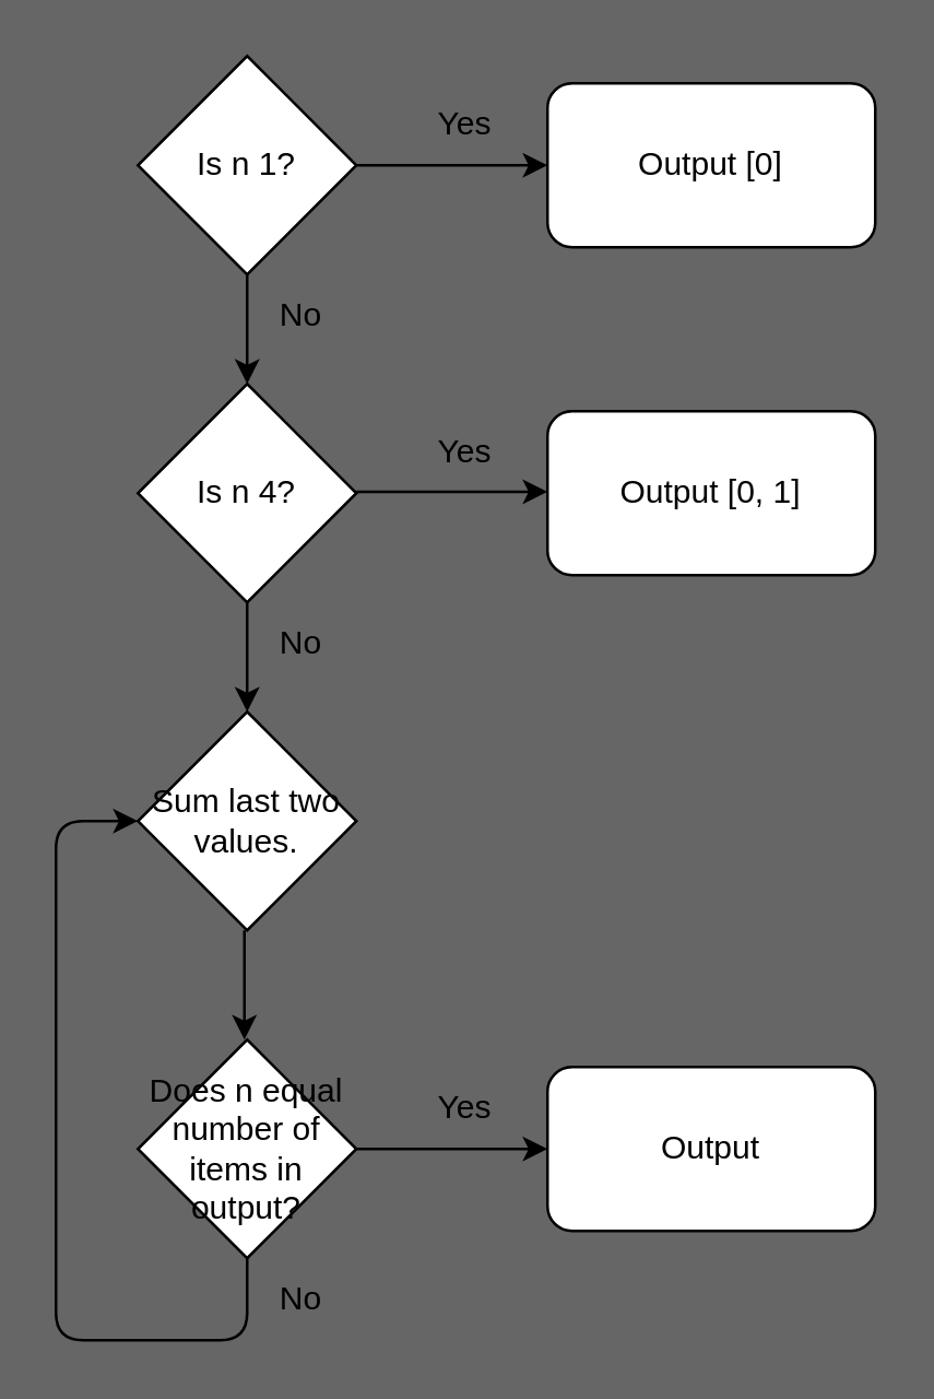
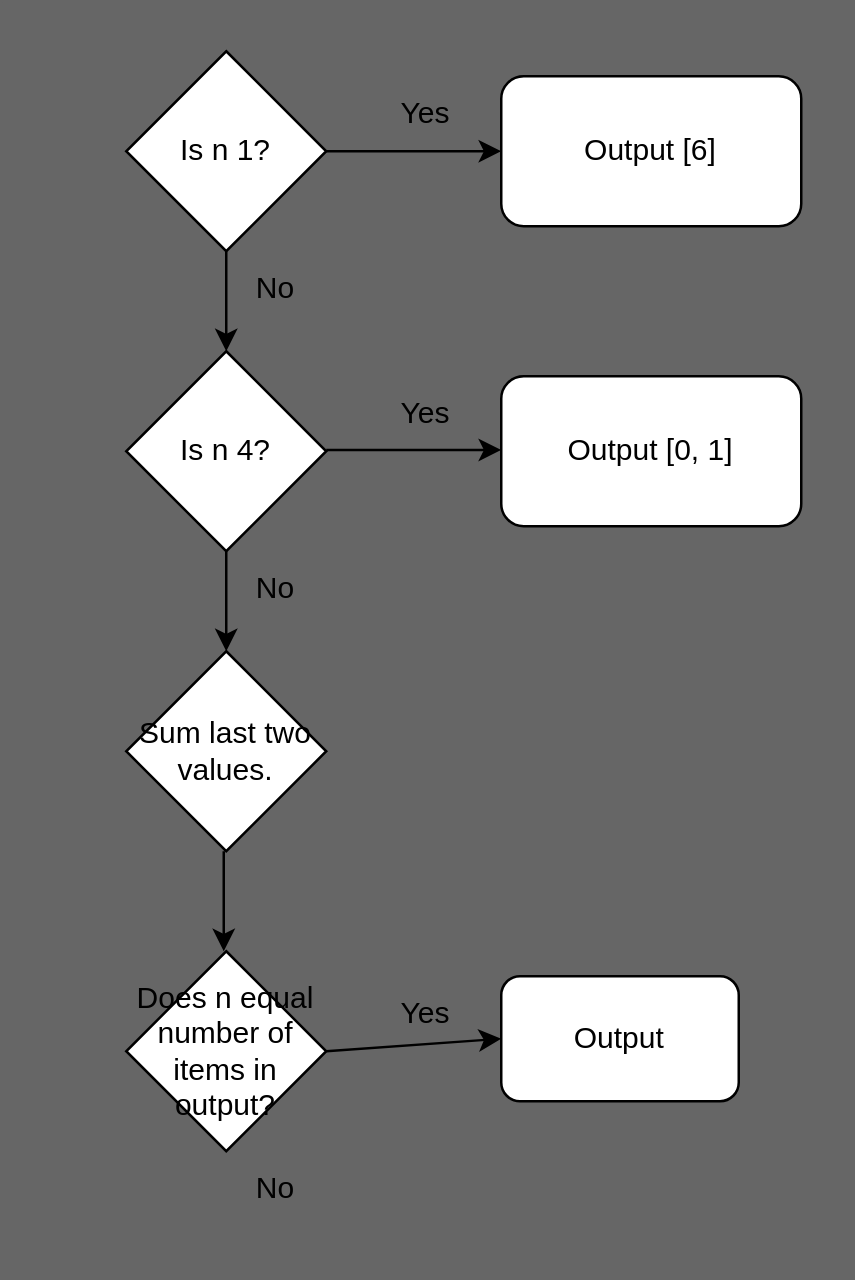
- <mxCell id="5" value="Output [0]" style="whiteSpace=wrap;html=1;rounded=1;" vertex="1" parent="1"><mxGeometry x="200" y="30" width="120" height="60" as="geometry" /></mxCell>
+ <mxCell id="5" value="Output [6]" style="whiteSpace=wrap;html=1;rounded=1;" vertex="1" parent="1"><mxGeometry x="200" y="30" width="120" height="60" as="geometry" /></mxCell>
- <mxCell id="20" value="Output" style="whiteSpace=wrap;html=1;rounded=1;" vertex="1" parent="1"><mxGeometry x="200" y="390" width="120" height="60" as="geometry" /></mxCell>
+ <mxCell id="20" value="Output" style="whiteSpace=wrap;html=1;rounded=1;" vertex="1" parent="1"><mxGeometry x="200" y="390" width="95" height="50" as="geometry" /></mxCell>
- <mxCell id="15" style="edgeStyle=none;html=1;exitX=0.5;exitY=1;exitDx=0;exitDy=0;entryX=0;entryY=0.5;entryDx=0;entryDy=0;" edge="1" parent="1" source="17" target="12"><mxGeometry relative="1" as="geometry"><mxPoint x="20" y="300" as="targetPoint" /><Array as="points"><mxPoint x="90" y="490" /><mxPoint x="20" y="490" /><mxPoint x="20" y="300" /></Array></mxGeometry></mxCell>
